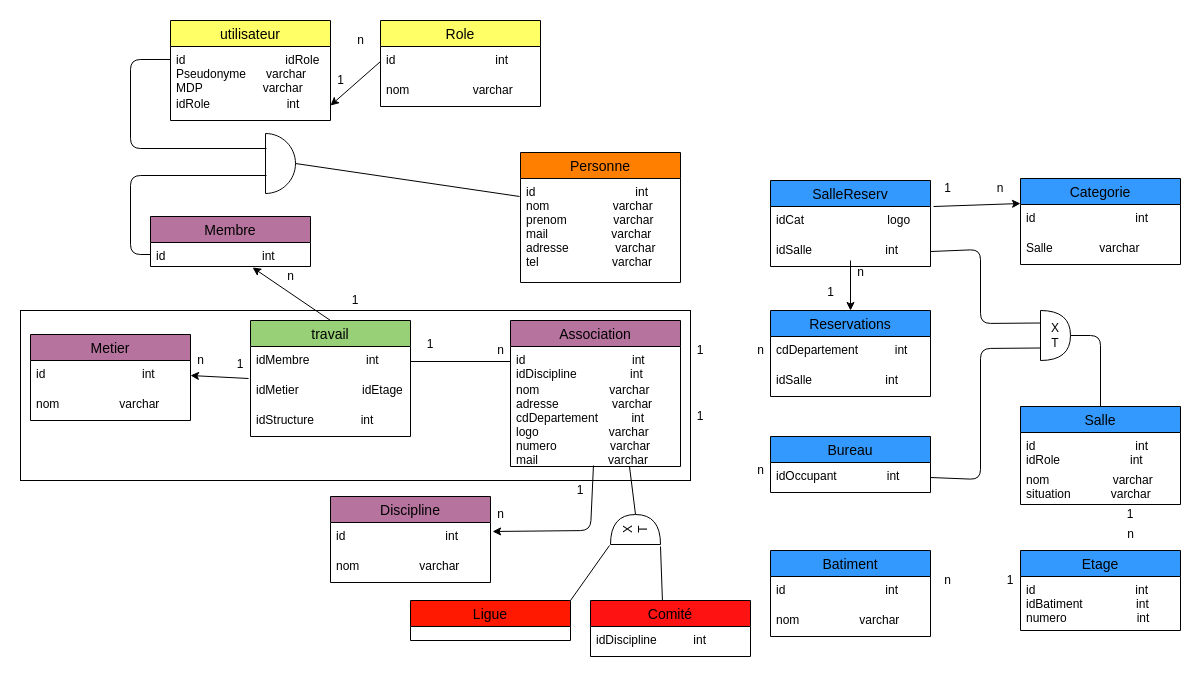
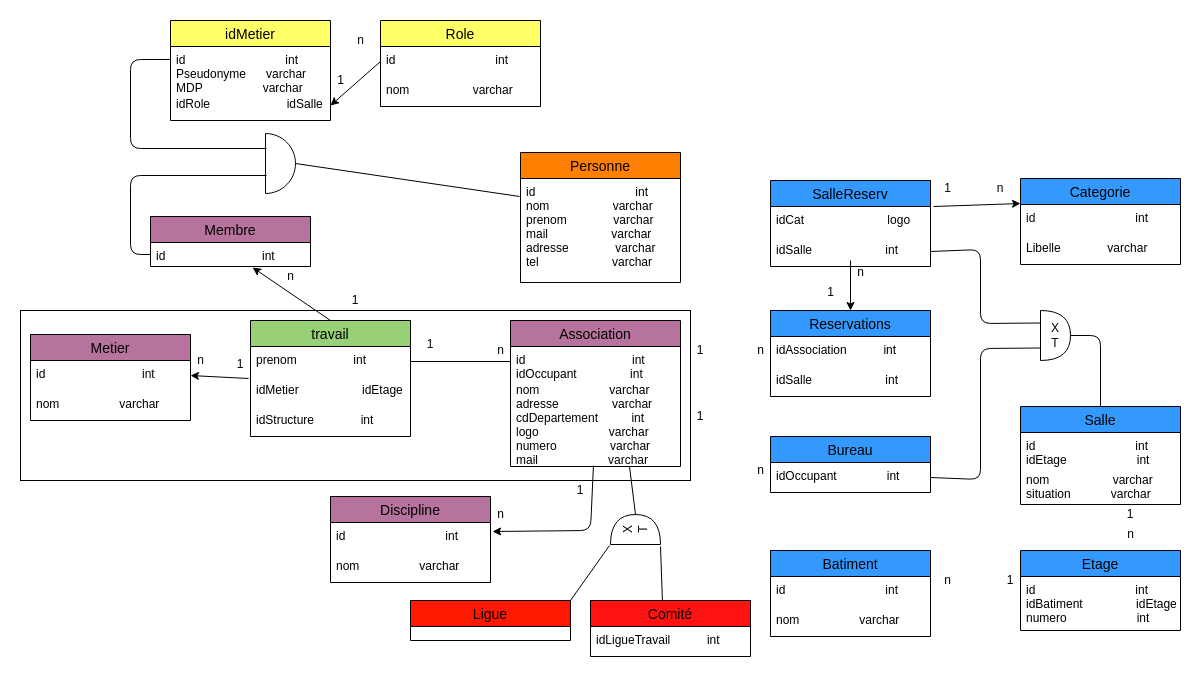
- <mxCell id="41" value="utilisateur" style="swimlane;fontStyle=0;childLayout=stackLayout;horizontal=1;startSize=26;horizontalStack=0;resizeParent=1;resizeParentMax=0;resizeLast=0;collapsible=1;marginBottom=0;align=center;fontSize=14;shadow=0;fillColor=#FFFF66;" parent="1" vertex="1"><mxGeometry x="170" y="20" width="160" height="100" as="geometry" /></mxCell>
+ <mxCell id="41" value="idMetier" style="swimlane;fontStyle=0;childLayout=stackLayout;horizontal=1;startSize=26;horizontalStack=0;resizeParent=1;resizeParentMax=0;resizeLast=0;collapsible=1;marginBottom=0;align=center;fontSize=14;shadow=0;fillColor=#FFFF66;" parent="1" vertex="1"><mxGeometry x="170" y="20" width="160" height="100" as="geometry" /></mxCell>
- <mxCell id="42" value="id                              idRole&#10;Pseudonyme      varchar&#10;MDP                  varchar&#10;" style="text;strokeColor=none;fillColor=none;spacingLeft=4;spacingRight=4;overflow=hidden;rotatable=0;points=[[0,0.5],[1,0.5]];portConstraint=eastwest;fontSize=12;" parent="41" vertex="1"><mxGeometry y="26" width="160" height="44" as="geometry" /></mxCell>
+ <mxCell id="42" value="id                              int&#10;Pseudonyme      varchar&#10;MDP                  varchar&#10;" style="text;strokeColor=none;fillColor=none;spacingLeft=4;spacingRight=4;overflow=hidden;rotatable=0;points=[[0,0.5],[1,0.5]];portConstraint=eastwest;fontSize=12;" parent="41" vertex="1"><mxGeometry y="26" width="160" height="44" as="geometry" /></mxCell>
- <mxCell id="43" value="idRole                       int" style="text;strokeColor=none;fillColor=none;spacingLeft=4;spacingRight=4;overflow=hidden;rotatable=0;points=[[0,0.5],[1,0.5]];portConstraint=eastwest;fontSize=12;" parent="41" vertex="1"><mxGeometry y="70" width="160" height="30" as="geometry" /></mxCell>
+ <mxCell id="43" value="idRole                       idSalle" style="text;strokeColor=none;fillColor=none;spacingLeft=4;spacingRight=4;overflow=hidden;rotatable=0;points=[[0,0.5],[1,0.5]];portConstraint=eastwest;fontSize=12;" parent="41" vertex="1"><mxGeometry y="70" width="160" height="30" as="geometry" /></mxCell>
- <mxCell id="73" value="Salle              varchar" style="text;strokeColor=none;fillColor=none;spacingLeft=4;spacingRight=4;overflow=hidden;rotatable=0;points=[[0,0.5],[1,0.5]];portConstraint=eastwest;fontSize=12;" vertex="1" parent="71"><mxGeometry y="56" width="160" height="30" as="geometry" /></mxCell>
+ <mxCell id="73" value="Libelle              varchar" style="text;strokeColor=none;fillColor=none;spacingLeft=4;spacingRight=4;overflow=hidden;rotatable=0;points=[[0,0.5],[1,0.5]];portConstraint=eastwest;fontSize=12;" vertex="1" parent="71"><mxGeometry y="56" width="160" height="30" as="geometry" /></mxCell>
- <mxCell id="78" value="cdDepartement           int" style="text;strokeColor=none;fillColor=none;spacingLeft=4;spacingRight=4;overflow=hidden;rotatable=0;points=[[0,0.5],[1,0.5]];portConstraint=eastwest;fontSize=12;" vertex="1" parent="77"><mxGeometry y="26" width="160" height="30" as="geometry" /></mxCell>
+ <mxCell id="78" value="idAssociation           int" style="text;strokeColor=none;fillColor=none;spacingLeft=4;spacingRight=4;overflow=hidden;rotatable=0;points=[[0,0.5],[1,0.5]];portConstraint=eastwest;fontSize=12;" vertex="1" parent="77"><mxGeometry y="26" width="160" height="30" as="geometry" /></mxCell>
- <mxCell id="55" value="idMembre                 int" style="text;strokeColor=none;fillColor=none;spacingLeft=4;spacingRight=4;overflow=hidden;rotatable=0;points=[[0,0.5],[1,0.5]];portConstraint=eastwest;fontSize=12;" parent="54" vertex="1"><mxGeometry y="26" width="160" height="30" as="geometry" /></mxCell>
+ <mxCell id="55" value="prenom                 int" style="text;strokeColor=none;fillColor=none;spacingLeft=4;spacingRight=4;overflow=hidden;rotatable=0;points=[[0,0.5],[1,0.5]];portConstraint=eastwest;fontSize=12;" parent="54" vertex="1"><mxGeometry y="26" width="160" height="30" as="geometry" /></mxCell>
- <mxCell id="48" value="id                                int&#10;idDiscipline                int&#10;" style="text;strokeColor=none;fillColor=none;spacingLeft=4;spacingRight=4;overflow=hidden;rotatable=0;points=[[0,0.5],[1,0.5]];portConstraint=eastwest;fontSize=12;" parent="47" vertex="1"><mxGeometry y="26" width="170" height="30" as="geometry" /></mxCell>
+ <mxCell id="48" value="id                                int&#10;idOccupant                int&#10;" style="text;strokeColor=none;fillColor=none;spacingLeft=4;spacingRight=4;overflow=hidden;rotatable=0;points=[[0,0.5],[1,0.5]];portConstraint=eastwest;fontSize=12;" parent="47" vertex="1"><mxGeometry y="26" width="170" height="30" as="geometry" /></mxCell>
- <mxCell id="6" value="id                              int&#10;idRole                     int&#10;" style="text;strokeColor=none;fillColor=none;spacingLeft=4;spacingRight=4;overflow=hidden;rotatable=0;points=[[0,0.5],[1,0.5]];portConstraint=eastwest;fontSize=12;" parent="5" vertex="1"><mxGeometry y="26" width="160" height="34" as="geometry" /></mxCell>
+ <mxCell id="6" value="id                              int&#10;idEtage                     int&#10;" style="text;strokeColor=none;fillColor=none;spacingLeft=4;spacingRight=4;overflow=hidden;rotatable=0;points=[[0,0.5],[1,0.5]];portConstraint=eastwest;fontSize=12;" parent="5" vertex="1"><mxGeometry y="26" width="160" height="34" as="geometry" /></mxCell>
- <mxCell id="4" value="id                              int&#10;idBatiment                int&#10;numero                     int&#10;&#10;" style="text;strokeColor=none;fillColor=none;spacingLeft=4;spacingRight=4;overflow=hidden;rotatable=0;points=[[0,0.5],[1,0.5]];portConstraint=eastwest;fontSize=12;" parent="3" vertex="1"><mxGeometry y="26" width="160" height="54" as="geometry" /></mxCell>
+ <mxCell id="4" value="id                              int&#10;idBatiment                idEtage&#10;numero                     int&#10;&#10;" style="text;strokeColor=none;fillColor=none;spacingLeft=4;spacingRight=4;overflow=hidden;rotatable=0;points=[[0,0.5],[1,0.5]];portConstraint=eastwest;fontSize=12;" parent="3" vertex="1"><mxGeometry y="26" width="160" height="54" as="geometry" /></mxCell>
- <mxCell id="60" value="idDiscipline           int" style="text;strokeColor=none;fillColor=none;spacingLeft=4;spacingRight=4;overflow=hidden;rotatable=0;points=[[0,0.5],[1,0.5]];portConstraint=eastwest;fontSize=12;" parent="59" vertex="1"><mxGeometry y="26" width="160" height="30" as="geometry" /></mxCell>
+ <mxCell id="60" value="idLigueTravail           int" style="text;strokeColor=none;fillColor=none;spacingLeft=4;spacingRight=4;overflow=hidden;rotatable=0;points=[[0,0.5],[1,0.5]];portConstraint=eastwest;fontSize=12;" parent="59" vertex="1"><mxGeometry y="26" width="160" height="30" as="geometry" /></mxCell>
